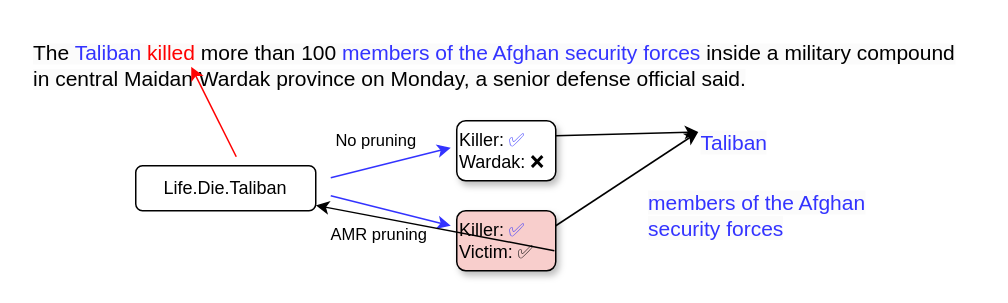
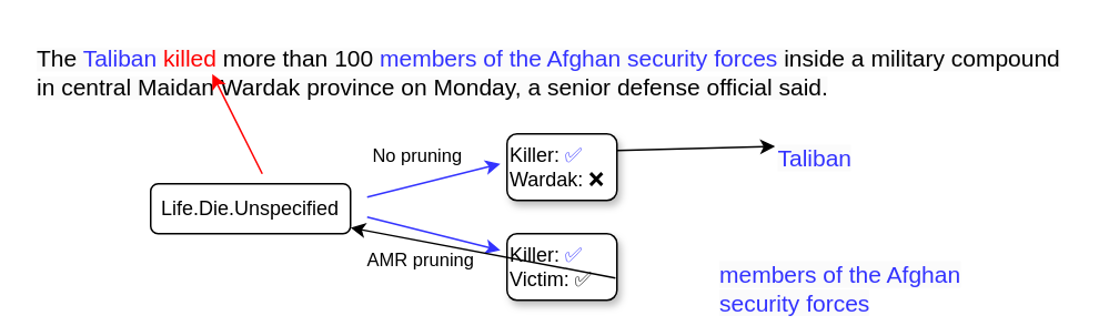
- <mxCell id="15" value="" style="endArrow=classic;html=1;rounded=0;entryX=0;entryY=0.25;entryDx=0;entryDy=0;exitX=1;exitY=0.25;exitDx=0;exitDy=0;" parent="1" source="10" target="11" edge="1"><mxGeometry width="50" height="50" relative="1" as="geometry"><mxPoint x="360" y="152.5" as="sourcePoint" /><mxPoint x="408" y="137.5" as="targetPoint" /></mxGeometry></mxCell>
- <mxCell id="3" value="Life.Die.Taliban" style="rounded=1;whiteSpace=wrap;html=1;" parent="1" vertex="1"><mxGeometry x="90" y="110" width="120" height="30" as="geometry" /></mxCell>
+ <mxCell id="3" value="Life.Die.Unspecified" style="rounded=1;whiteSpace=wrap;html=1;" parent="1" vertex="1"><mxGeometry x="90" y="110" width="120" height="30" as="geometry" /></mxCell>
- <mxCell id="12" value="&lt;span style=&quot;color: rgb(51, 51, 255); font-family: Helvetica; font-size: 14px; font-style: normal; font-variant-ligatures: normal; font-variant-caps: normal; font-weight: 400; letter-spacing: normal; orphans: 2; text-align: center; text-indent: 0px; text-transform: none; widows: 2; word-spacing: 0px; -webkit-text-stroke-width: 0px; background-color: rgb(251, 251, 251); text-decoration-thickness: initial; text-decoration-style: initial; text-decoration-color: initial; float: none; display: inline !important;&quot;&gt;members of the Afghan security forces&lt;/span&gt;" style="text;whiteSpace=wrap;html=1;" parent="1" vertex="1"><mxGeometry x="430" y="120" width="192" height="35" as="geometry" /></mxCell>
+ <mxCell id="12" value="&lt;span style=&quot;color: rgb(51, 51, 255); font-family: Helvetica; font-size: 14px; font-style: normal; font-variant-ligatures: normal; font-variant-caps: normal; font-weight: 400; letter-spacing: normal; orphans: 2; text-align: center; text-indent: 0px; text-transform: none; widows: 2; word-spacing: 0px; -webkit-text-stroke-width: 0px; background-color: rgb(251, 251, 251); text-decoration-thickness: initial; text-decoration-style: initial; text-decoration-color: initial; float: none; display: inline !important;&quot;&gt;members of the Afghan security forces&lt;/span&gt;" style="text;whiteSpace=wrap;html=1;" parent="1" vertex="1"><mxGeometry x="430" y="150" width="192" height="35" as="geometry" /></mxCell>
- <mxCell id="10" value="&lt;div style=&quot;&quot;&gt;&lt;span style=&quot;background-color: initial;&quot;&gt;Killer: &lt;font color=&quot;#3333ff&quot;&gt;✅&lt;/font&gt;&lt;/span&gt;&lt;/div&gt;&lt;div style=&quot;&quot;&gt;&lt;span style=&quot;background-color: initial;&quot;&gt;Victim: ✅&lt;/span&gt;&lt;/div&gt;" style="whiteSpace=wrap;html=1;align=left;rounded=1;glass=0;shadow=1;fillColor=#f8cecc;" parent="1" vertex="1"><mxGeometry x="304" y="140" width="66" height="40" as="geometry" /></mxCell>
+ <mxCell id="10" value="&lt;div style=&quot;&quot;&gt;&lt;span style=&quot;background-color: initial;&quot;&gt;Killer: &lt;font color=&quot;#3333ff&quot;&gt;✅&lt;/font&gt;&lt;/span&gt;&lt;/div&gt;&lt;div style=&quot;&quot;&gt;&lt;span style=&quot;background-color: initial;&quot;&gt;Victim: ✅&lt;/span&gt;&lt;/div&gt;" style="whiteSpace=wrap;html=1;align=left;rounded=1;glass=0;shadow=1;" parent="1" vertex="1"><mxGeometry x="304" y="140" width="66" height="40" as="geometry" /></mxCell>
